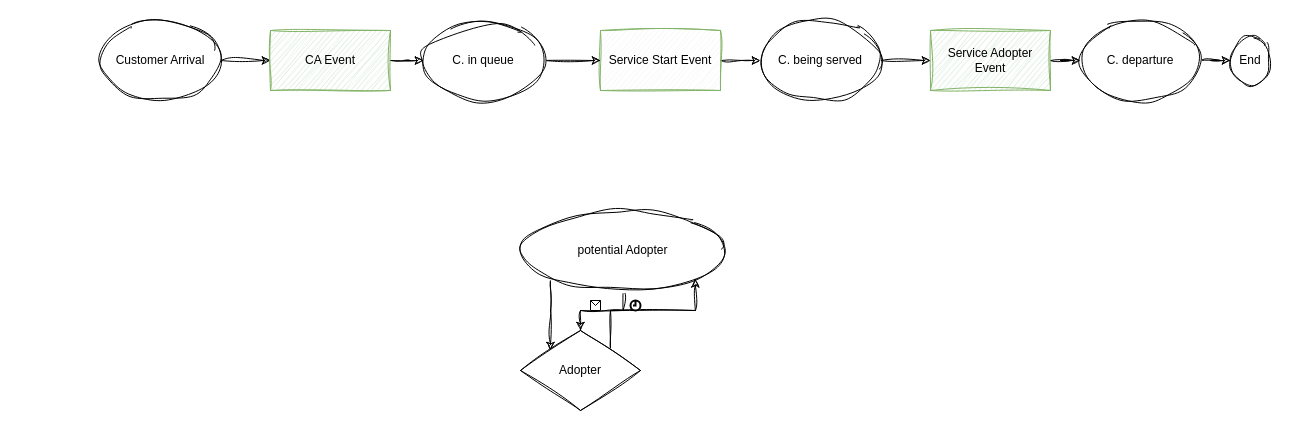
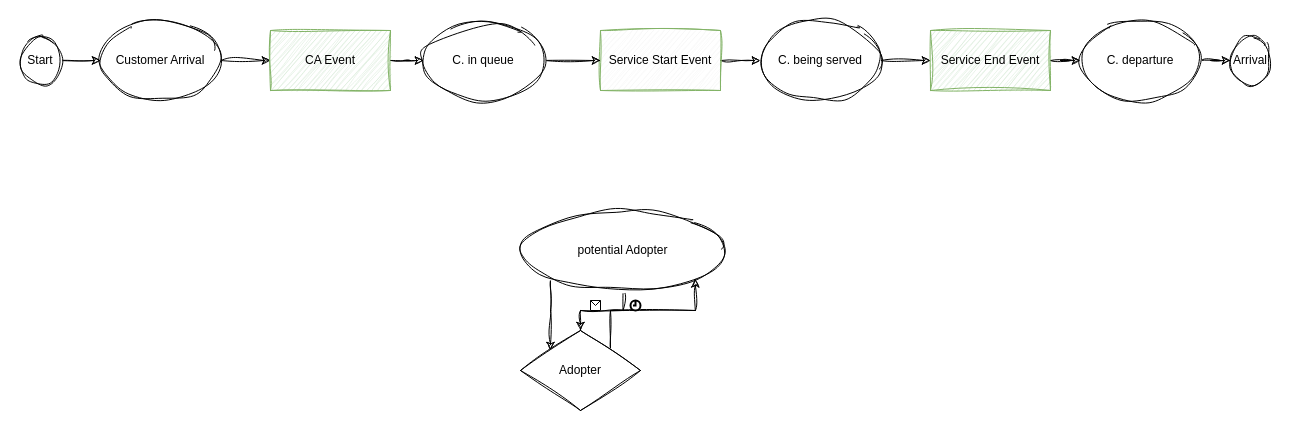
+ <mxCell id="18" value="Start" style="ellipse;whiteSpace=wrap;html=1;sketch=1;curveFitting=1;jiggle=2;" vertex="1" parent="1"><mxGeometry x="20" y="35" width="40" height="50" as="geometry" /></mxCell>
+ <mxCell id="17" style="edgeStyle=orthogonalEdgeStyle;rounded=0;orthogonalLoop=1;jettySize=auto;html=1;sketch=1;curveFitting=1;jiggle=2;" edge="1" parent="1" source="18" target="3"><mxGeometry relative="1" as="geometry" /></mxCell>
- <mxCell id="13" value="Service Adopter Event" style="rounded=0;whiteSpace=wrap;html=1;sketch=1;curveFitting=1;jiggle=2;fillColor=#d5e8d4;strokeColor=#82b366;" vertex="1" parent="1"><mxGeometry x="930" y="30" width="120" height="60" as="geometry" /></mxCell>
+ <mxCell id="13" value="Service End Event" style="rounded=0;whiteSpace=wrap;html=1;sketch=1;curveFitting=1;jiggle=2;fillColor=#d5e8d4;strokeColor=#82b366;" vertex="1" parent="1"><mxGeometry x="930" y="30" width="120" height="60" as="geometry" /></mxCell>
- <mxCell id="16" value="End" style="ellipse;whiteSpace=wrap;html=1;sketch=1;curveFitting=1;jiggle=2;" vertex="1" parent="1"><mxGeometry x="1230" y="35" width="40" height="50" as="geometry" /></mxCell>
+ <mxCell id="16" value="Arrival" style="ellipse;whiteSpace=wrap;html=1;sketch=1;curveFitting=1;jiggle=2;" vertex="1" parent="1"><mxGeometry x="1230" y="35" width="40" height="50" as="geometry" /></mxCell>
